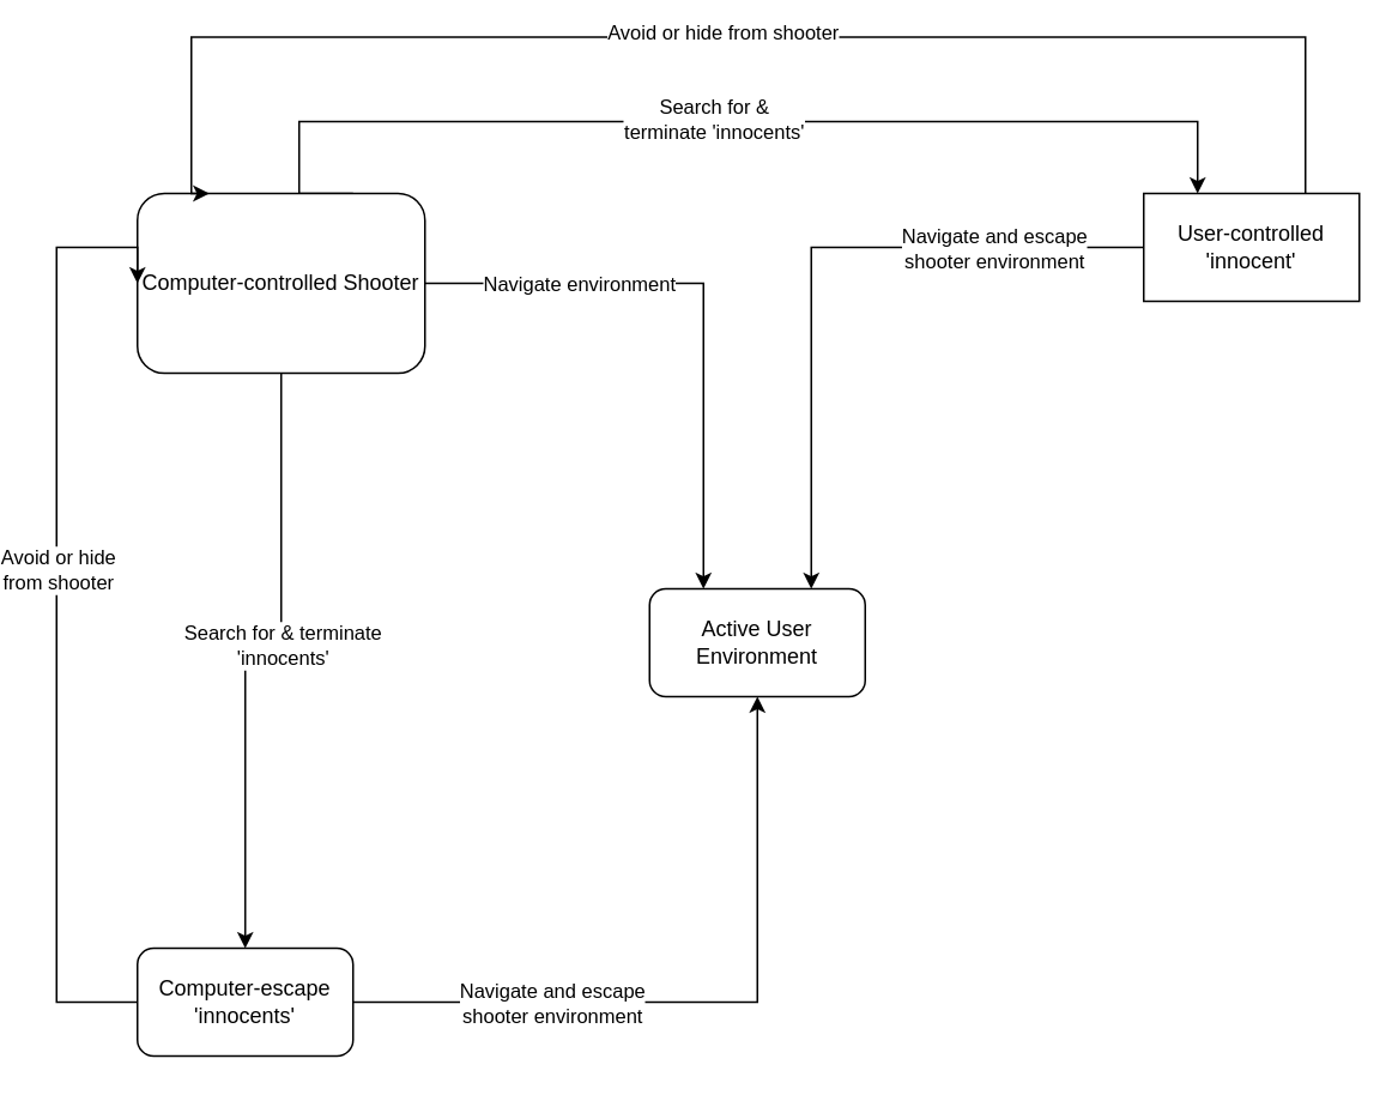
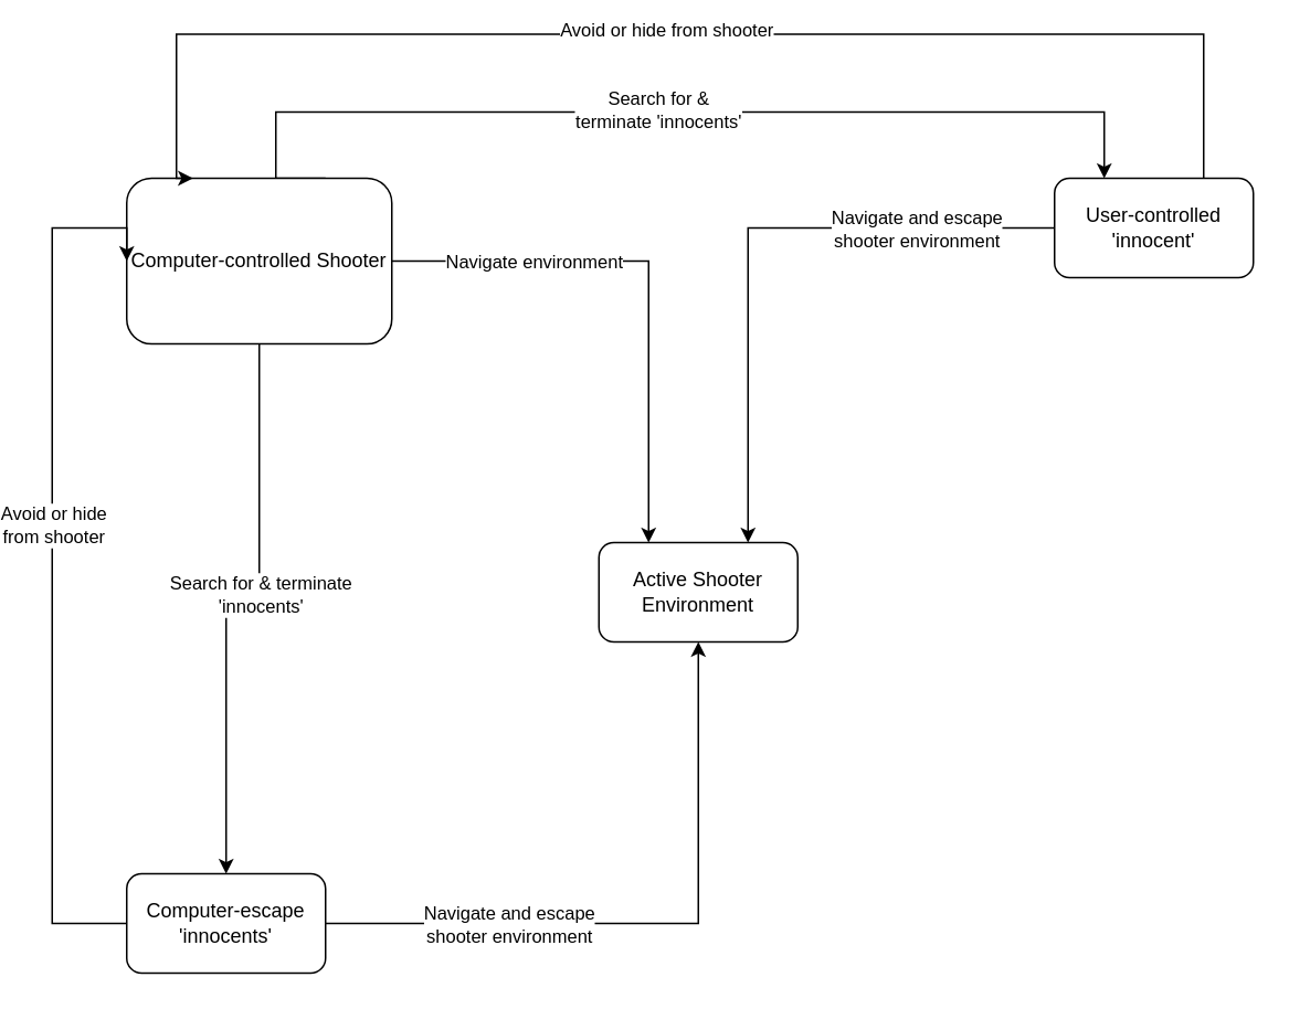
- <mxCell id="14" value="&lt;div&gt;User-controlled 'innocent'&lt;/div&gt;" style="whiteSpace=wrap;html=1;rounded=0;" vertex="1" parent="1"><mxGeometry x="625" y="107" width="120" height="60" as="geometry" /></mxCell>
+ <mxCell id="14" value="&lt;div&gt;User-controlled 'innocent'&lt;/div&gt;" style="rounded=1;whiteSpace=wrap;html=1;" vertex="1" parent="1"><mxGeometry x="625" y="107" width="120" height="60" as="geometry" /></mxCell>
- <mxCell id="9" value="&lt;div&gt;Active User Environment&lt;/div&gt;" style="rounded=1;whiteSpace=wrap;html=1;" vertex="1" parent="1"><mxGeometry x="350" y="327" width="120" height="60" as="geometry" /></mxCell>
+ <mxCell id="9" value="&lt;div&gt;Active Shooter Environment&lt;/div&gt;" style="rounded=1;whiteSpace=wrap;html=1;" vertex="1" parent="1"><mxGeometry x="350" y="327" width="120" height="60" as="geometry" /></mxCell>
